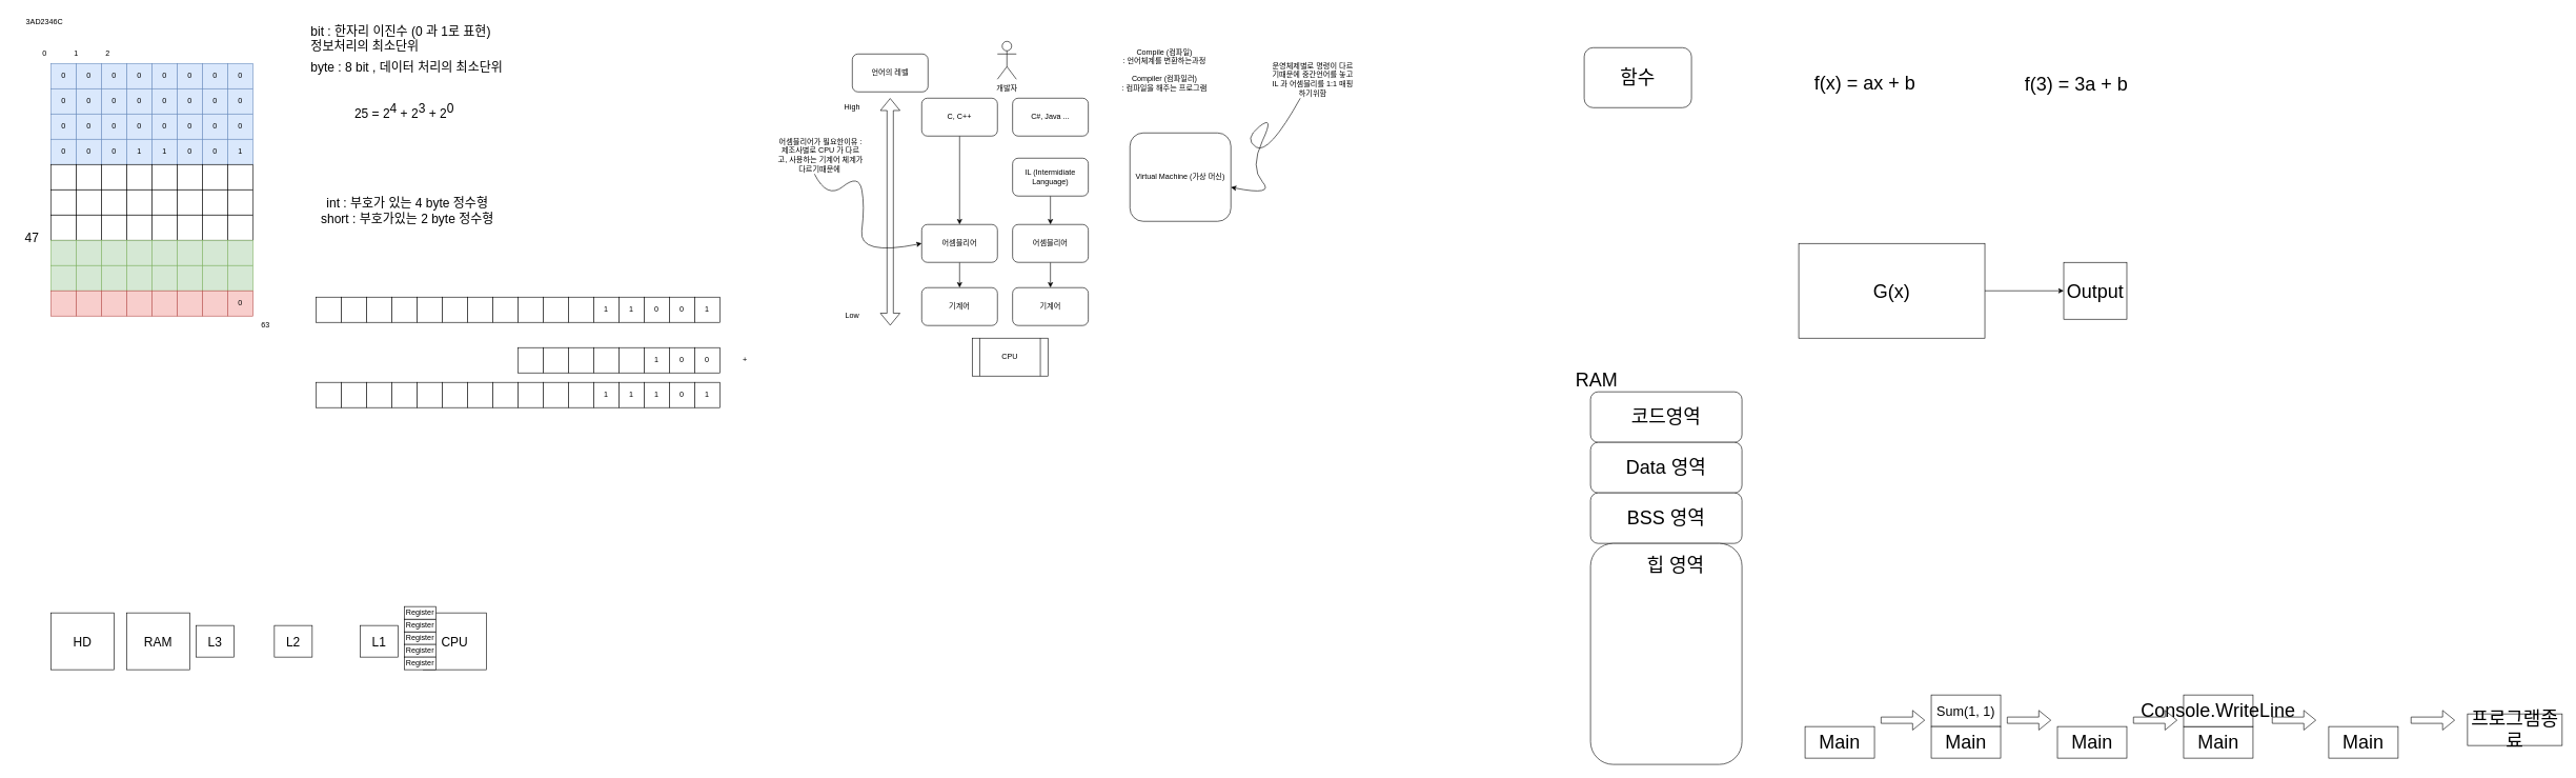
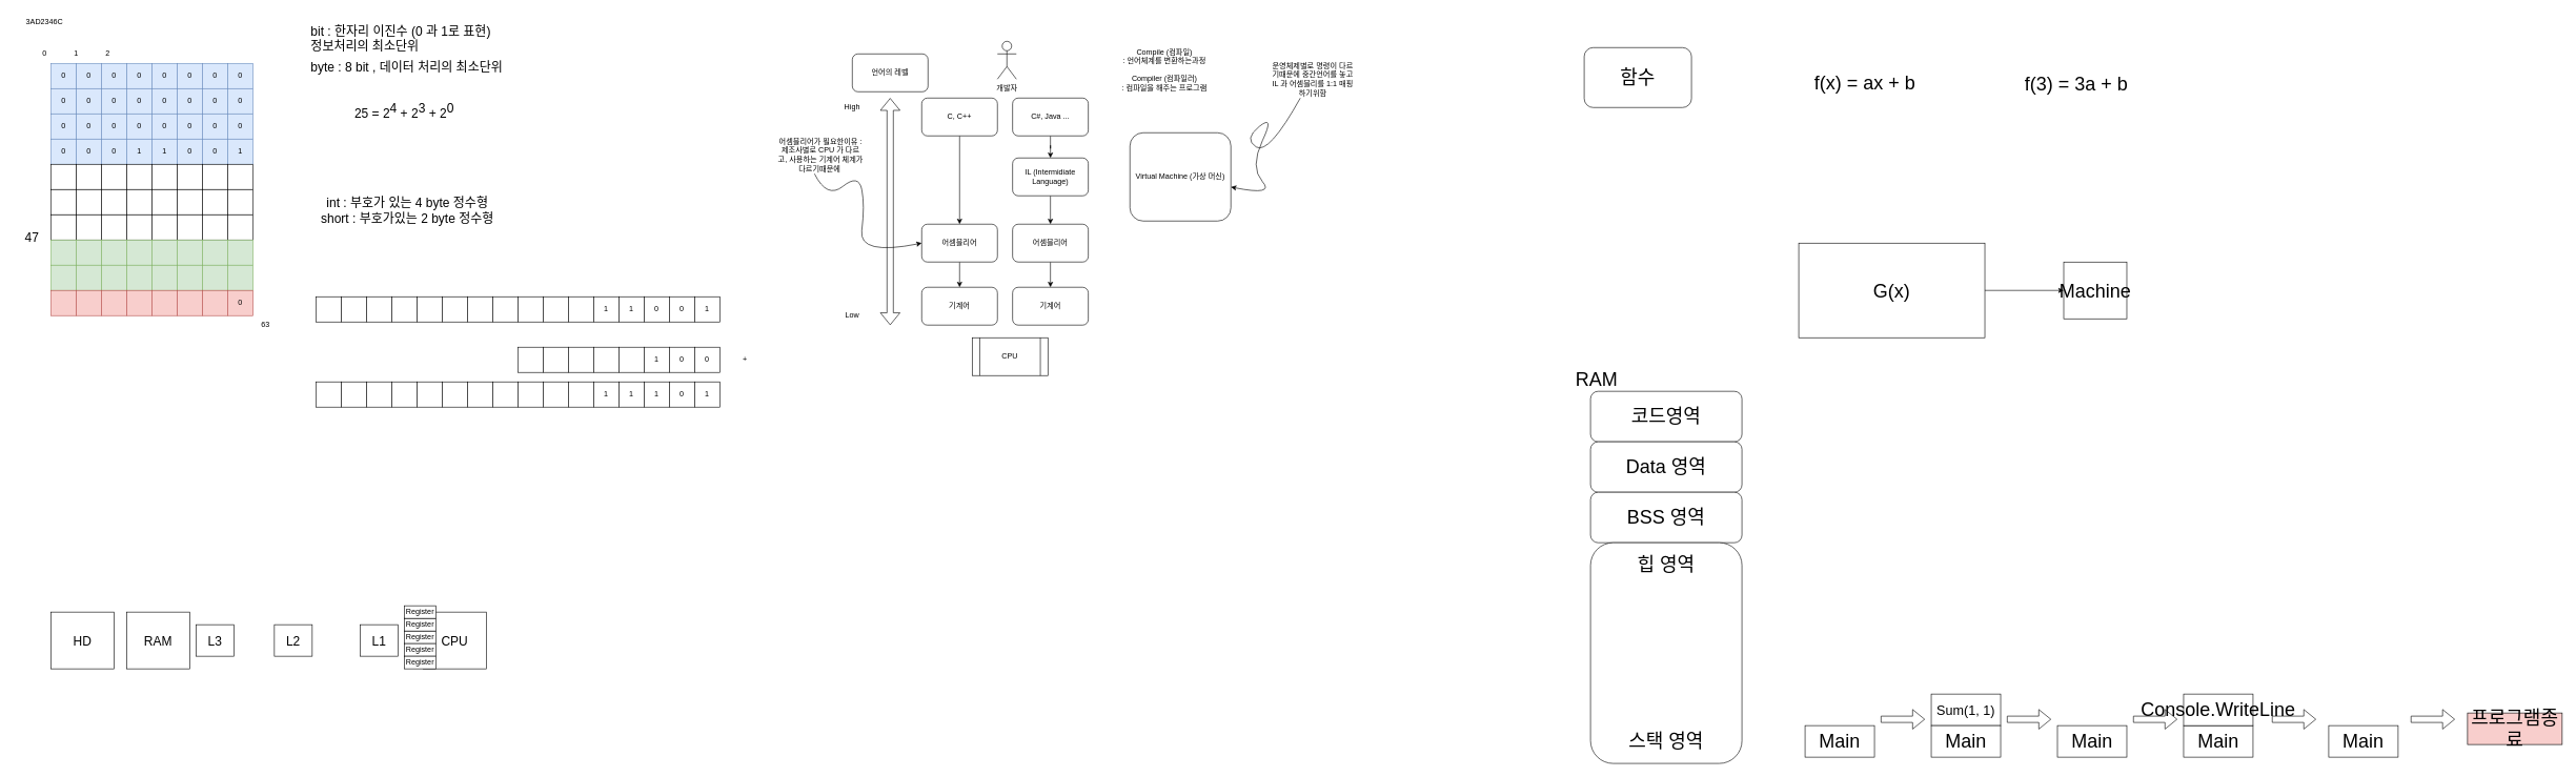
+ <mxCell id="155" style="edgeStyle=orthogonalEdgeStyle;rounded=0;orthogonalLoop=1;jettySize=auto;html=1;fontSize=12;" edge="1" parent="1" source="156" target="152"><mxGeometry relative="1" as="geometry" /></mxCell>
- <mxCell id="173" value="Output" style="rounded=0;whiteSpace=wrap;html=1;fontSize=30;" vertex="1" parent="1"><mxGeometry x="3270" y="415" width="100" height="90" as="geometry" /></mxCell>
+ <mxCell id="173" value="Machine" style="rounded=0;whiteSpace=wrap;html=1;fontSize=30;" vertex="1" parent="1"><mxGeometry x="3270" y="415" width="100" height="90" as="geometry" /></mxCell>
- <mxCell id="179" value="힙 영역" style="text;html=1;strokeColor=none;fillColor=none;align=center;verticalAlign=middle;whiteSpace=wrap;rounded=0;fontSize=30;" vertex="1" parent="1"><mxGeometry x="2575" y="870" width="160" height="50" as="geometry" /></mxCell>
+ <mxCell id="179" value="힙 영역" style="text;html=1;strokeColor=none;fillColor=none;align=center;verticalAlign=middle;whiteSpace=wrap;rounded=0;fontSize=30;" vertex="1" parent="1"><mxGeometry x="2560" y="870" width="160" height="50" as="geometry" /></mxCell>
- <mxCell id="193" value="프로그램종료" style="rounded=0;whiteSpace=wrap;html=1;fontSize=30;" vertex="1" parent="1"><mxGeometry x="3910" y="1130" width="150" height="50" as="geometry" /></mxCell>
+ <mxCell id="193" value="프로그램종료" style="rounded=0;whiteSpace=wrap;html=1;fontSize=30;fillColor=#f8cecc;" vertex="1" parent="1"><mxGeometry x="3910" y="1130" width="150" height="50" as="geometry" /></mxCell>
+ <mxCell id="180" value="스택 영역" style="text;html=1;strokeColor=none;fillColor=none;align=center;verticalAlign=middle;whiteSpace=wrap;rounded=0;fontSize=30;" vertex="1" parent="1"><mxGeometry x="2560" y="1150" width="160" height="50" as="geometry" /></mxCell>
